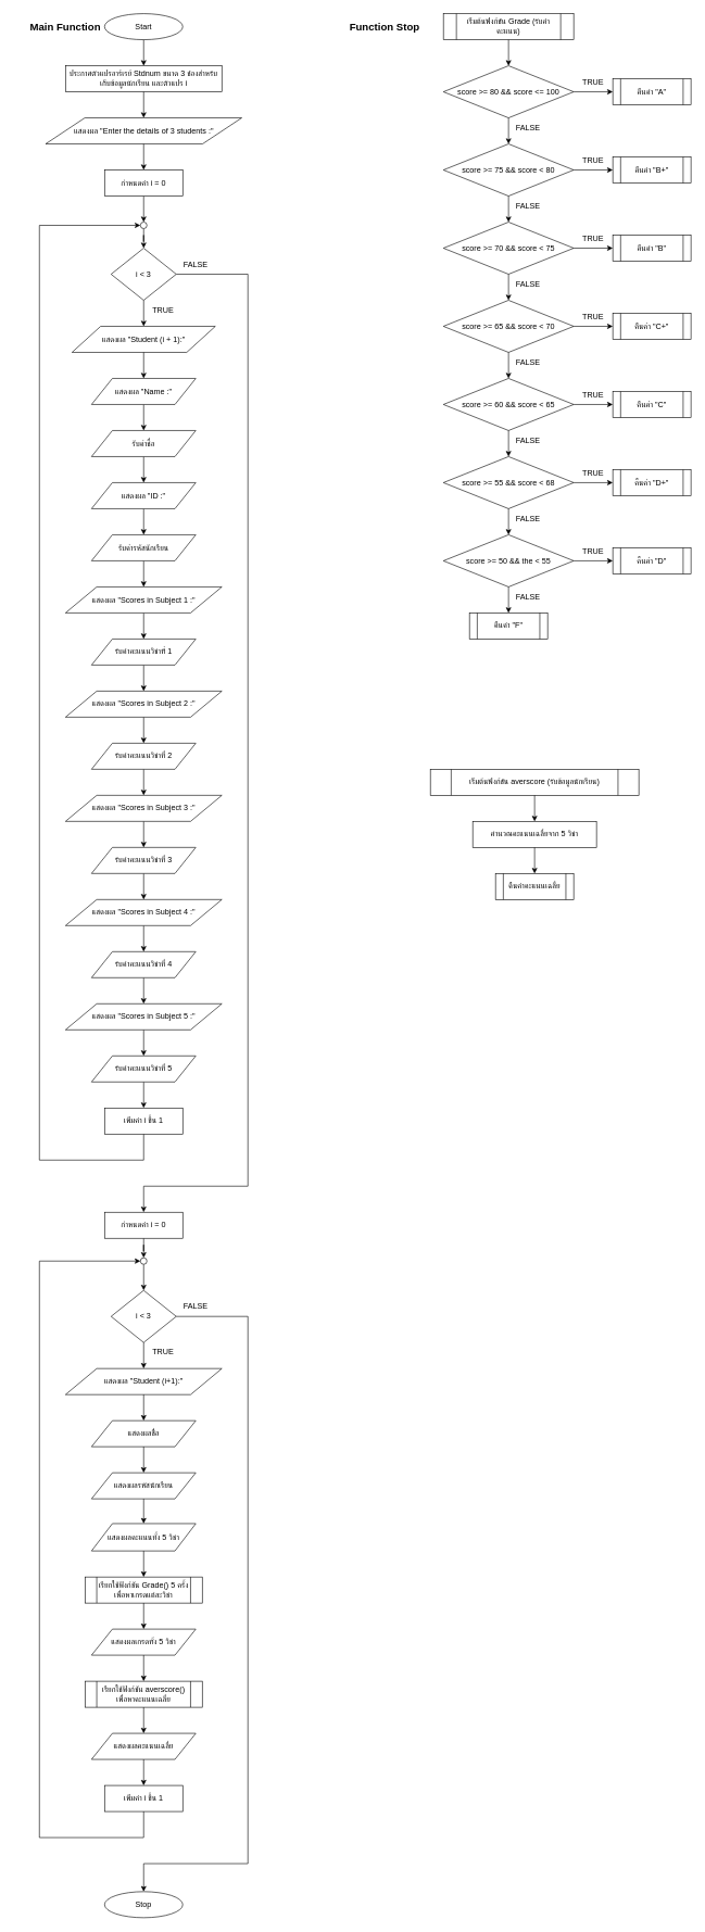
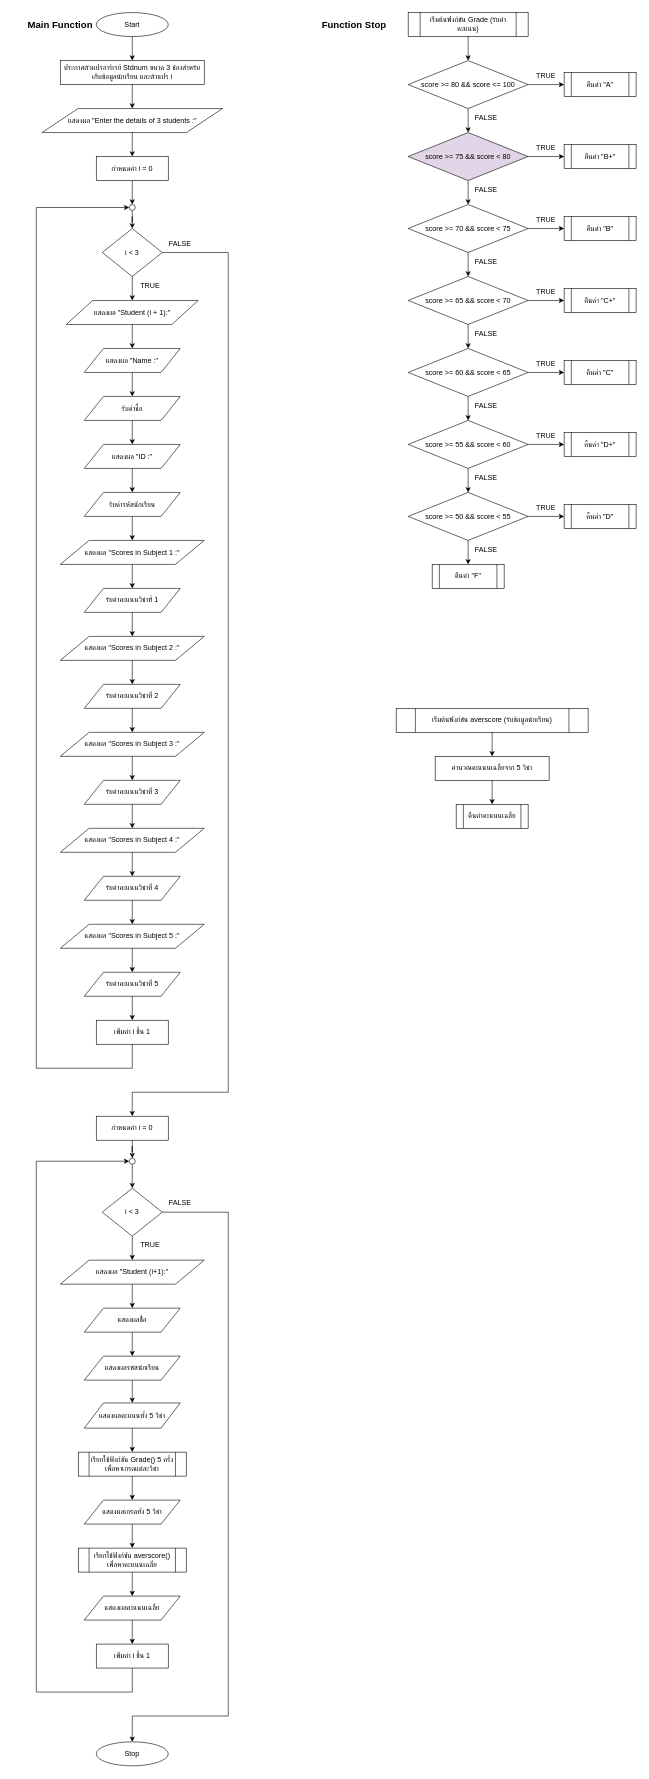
- <mxCell id="79" value="score &gt;= 75 &amp;&amp; score &lt; 80" style="rhombus;whiteSpace=wrap;html=1;" vertex="1" parent="1"><mxGeometry x="680" y="220" width="200" height="80" as="geometry" /></mxCell>
+ <mxCell id="79" value="score &gt;= 75 &amp;&amp; score &lt; 80" style="rhombus;whiteSpace=wrap;html=1;fillColor=#e1d5e7;" vertex="1" parent="1"><mxGeometry x="680" y="220" width="200" height="80" as="geometry" /></mxCell>
- <mxCell id="95" value="score &gt;= 55 &amp;&amp; score &lt; 68" style="rhombus;whiteSpace=wrap;html=1;" vertex="1" parent="1"><mxGeometry x="680" y="700" width="200" height="80" as="geometry" /></mxCell>
+ <mxCell id="95" value="score &gt;= 55 &amp;&amp; score &lt; 60" style="rhombus;whiteSpace=wrap;html=1;" vertex="1" parent="1"><mxGeometry x="680" y="700" width="200" height="80" as="geometry" /></mxCell>
- <mxCell id="99" value="score &gt;= 50 &amp;&amp; the &lt; 55" style="rhombus;whiteSpace=wrap;html=1;" vertex="1" parent="1"><mxGeometry x="680" y="820" width="200" height="80" as="geometry" /></mxCell>
+ <mxCell id="99" value="score &gt;= 50 &amp;&amp; score &lt; 55" style="rhombus;whiteSpace=wrap;html=1;" vertex="1" parent="1"><mxGeometry x="680" y="820" width="200" height="80" as="geometry" /></mxCell>
